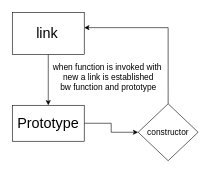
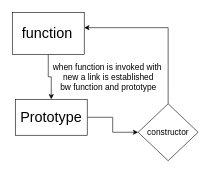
- <mxCell id="3" value="&lt;font style=&quot;font-size: 24px;&quot;&gt;link&lt;/font&gt;&amp;nbsp;" style="rounded=0;whiteSpace=wrap;html=1;" vertex="1" parent="1"><mxGeometry x="20" y="20" width="120" height="70" as="geometry" /></mxCell>
+ <mxCell id="3" value="&lt;font style=&quot;font-size: 24px;&quot;&gt;function&lt;/font&gt;&amp;nbsp;" style="rounded=0;whiteSpace=wrap;html=1;" vertex="1" parent="1"><mxGeometry x="20" y="20" width="120" height="70" as="geometry" /></mxCell>
- <mxCell id="5" value="&lt;font style=&quot;font-size: 24px;&quot;&gt;Prototype&lt;/font&gt;" style="whiteSpace=wrap;html=1;rounded=0;" vertex="1" parent="1"><mxGeometry x="20" y="175" width="120" height="60" as="geometry" /></mxCell>
+ <mxCell id="5" value="&lt;font style=&quot;font-size: 24px;&quot;&gt;Prototype&lt;/font&gt;" style="whiteSpace=wrap;html=1;rounded=0;" vertex="1" parent="1"><mxGeometry x="25" y="165" width="120" height="60" as="geometry" /></mxCell>
